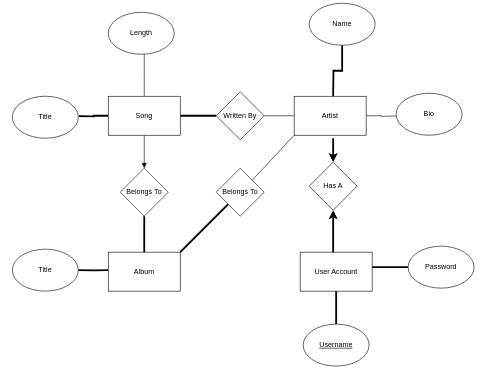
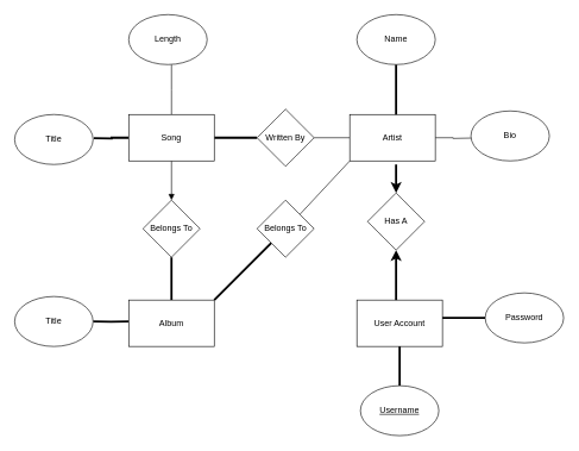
- <mxCell id="20" value="Name" style="ellipse;whiteSpace=wrap;html=1;" vertex="1" parent="1"><mxGeometry x="515" y="5" width="110" height="70" as="geometry" /></mxCell>
+ <mxCell id="20" value="Name" style="ellipse;whiteSpace=wrap;html=1;" vertex="1" parent="1"><mxGeometry x="500" y="20" width="110" height="70" as="geometry" /></mxCell>
